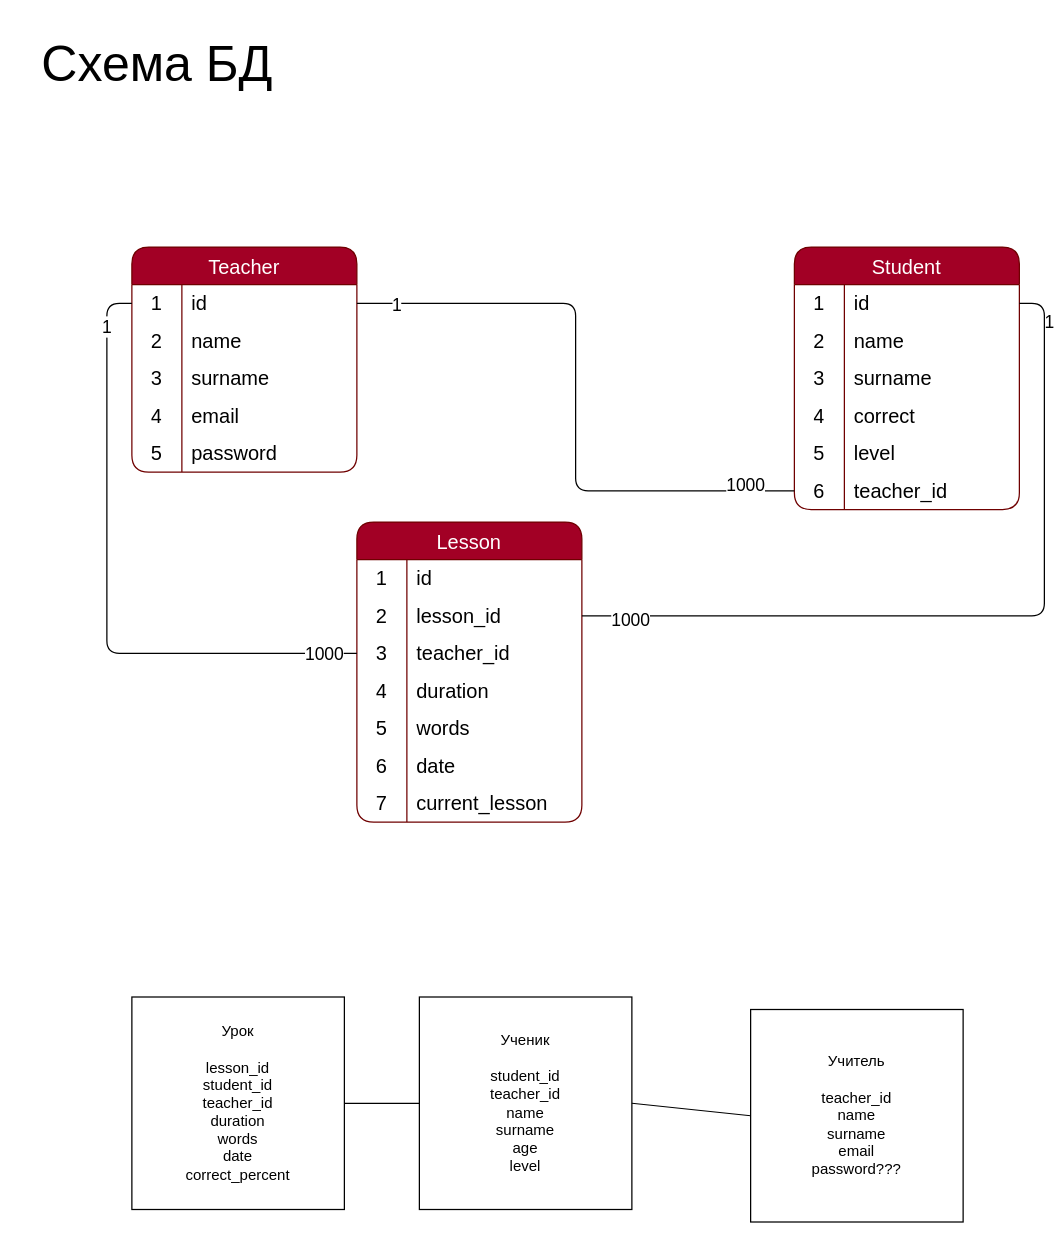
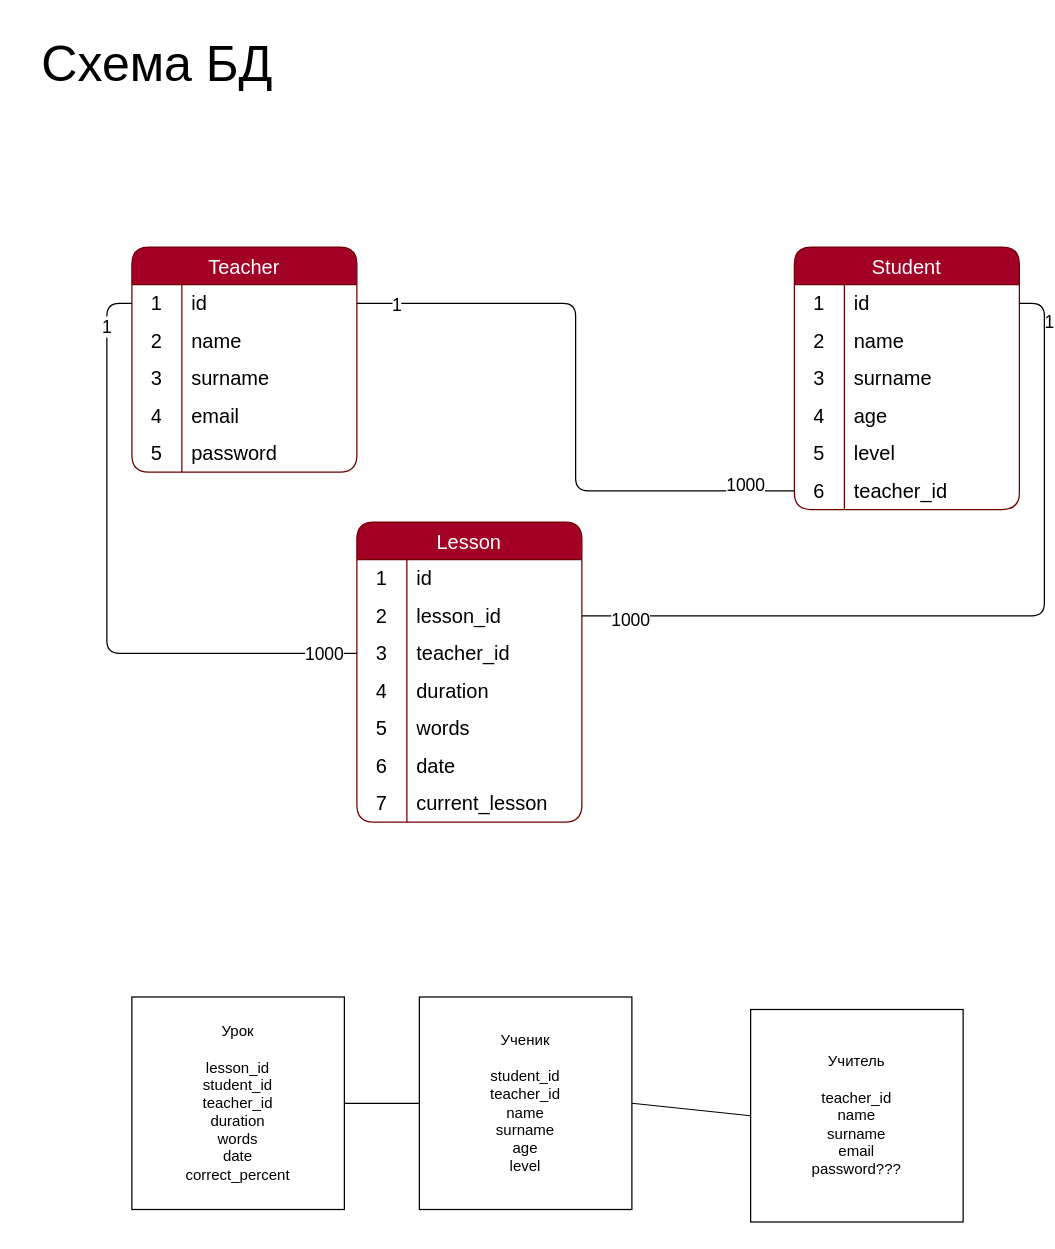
- <mxCell id="42" value="correct" style="shape=partialRectangle;html=1;whiteSpace=wrap;connectable=0;fillColor=none;top=0;left=0;bottom=0;right=0;align=left;spacingLeft=6;overflow=hidden;strokeColor=inherit;fontSize=16;" vertex="1" parent="40"><mxGeometry x="40" width="140" height="30" as="geometry"><mxRectangle width="140" height="30" as="alternateBounds" /></mxGeometry></mxCell>
+ <mxCell id="42" value="age" style="shape=partialRectangle;html=1;whiteSpace=wrap;connectable=0;fillColor=none;top=0;left=0;bottom=0;right=0;align=left;spacingLeft=6;overflow=hidden;strokeColor=inherit;fontSize=16;" vertex="1" parent="40"><mxGeometry x="40" width="140" height="30" as="geometry"><mxRectangle width="140" height="30" as="alternateBounds" /></mxGeometry></mxCell>
